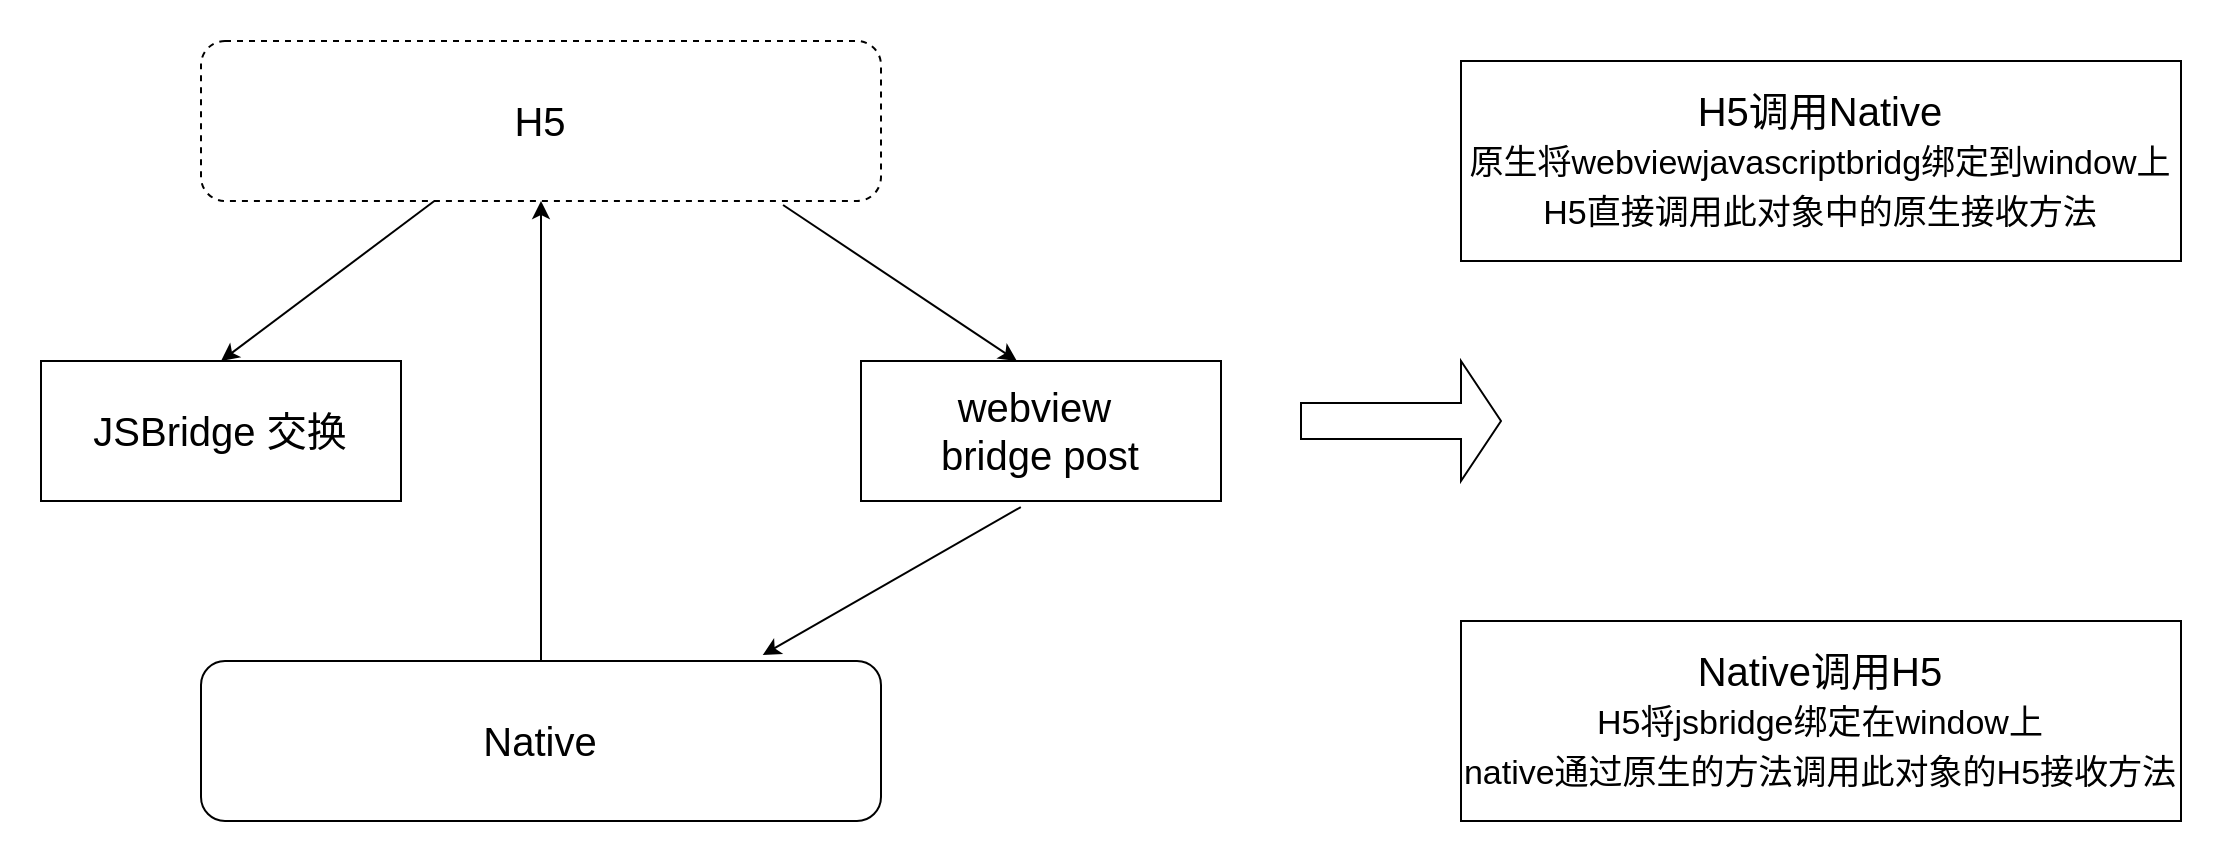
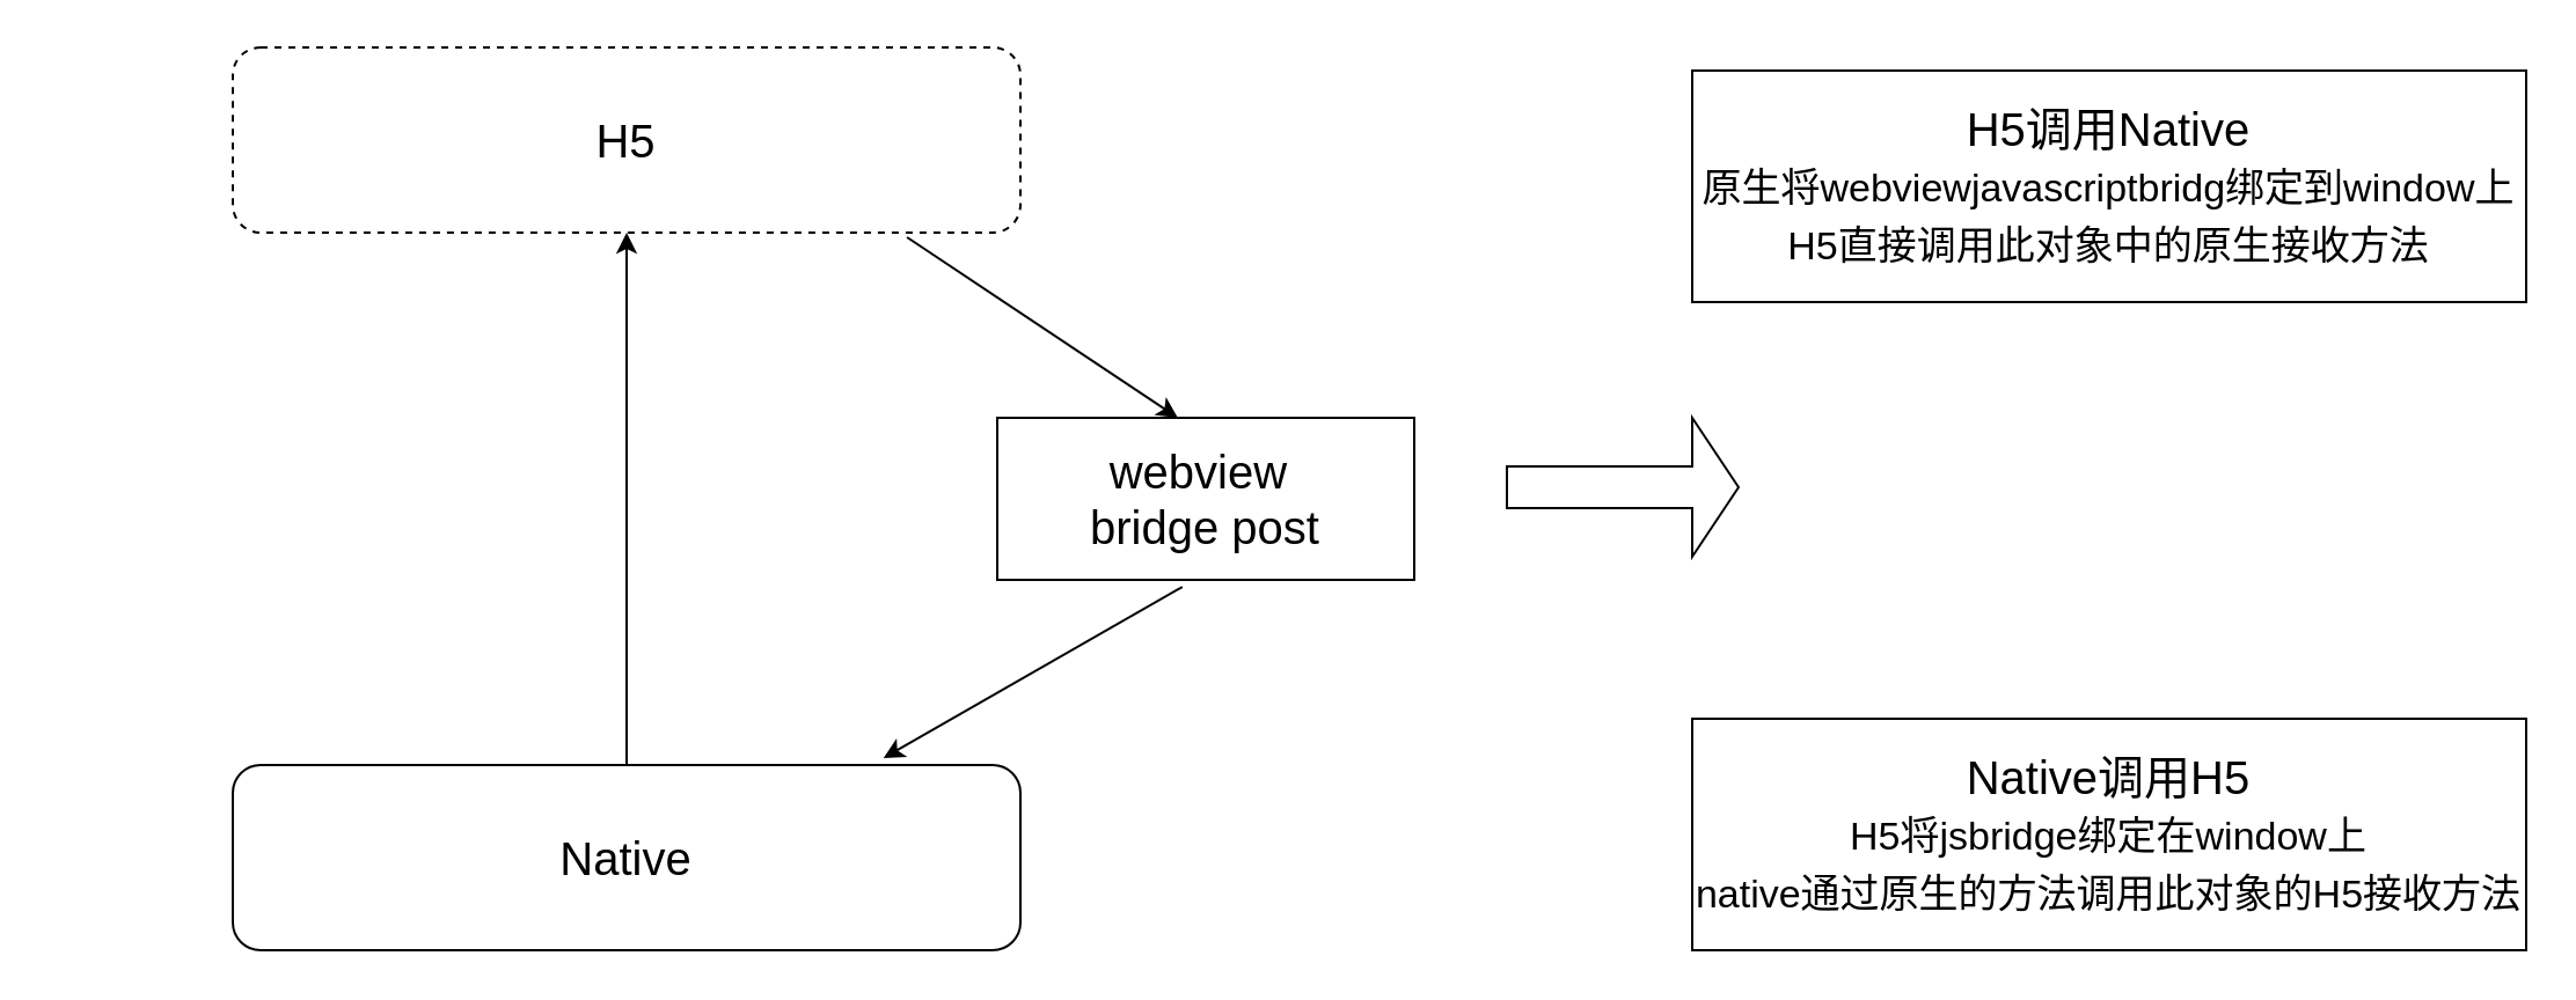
- <mxCell id="6" value="" style="endArrow=classic;html=1;entryX=0.5;entryY=0;entryDx=0;entryDy=0;fontSize=20;" edge="1" parent="1" source="2" target="4"><mxGeometry width="50" height="50" relative="1" as="geometry"><mxPoint x="70" y="150" as="sourcePoint" /><mxPoint x="120" y="100" as="targetPoint" /></mxGeometry></mxCell>
- <mxCell id="4" value="JSBridge 交换" style="rounded=0;whiteSpace=wrap;html=1;fontSize=20;" vertex="1" parent="1"><mxGeometry x="20" y="180" width="180" height="70" as="geometry" /></mxCell>
